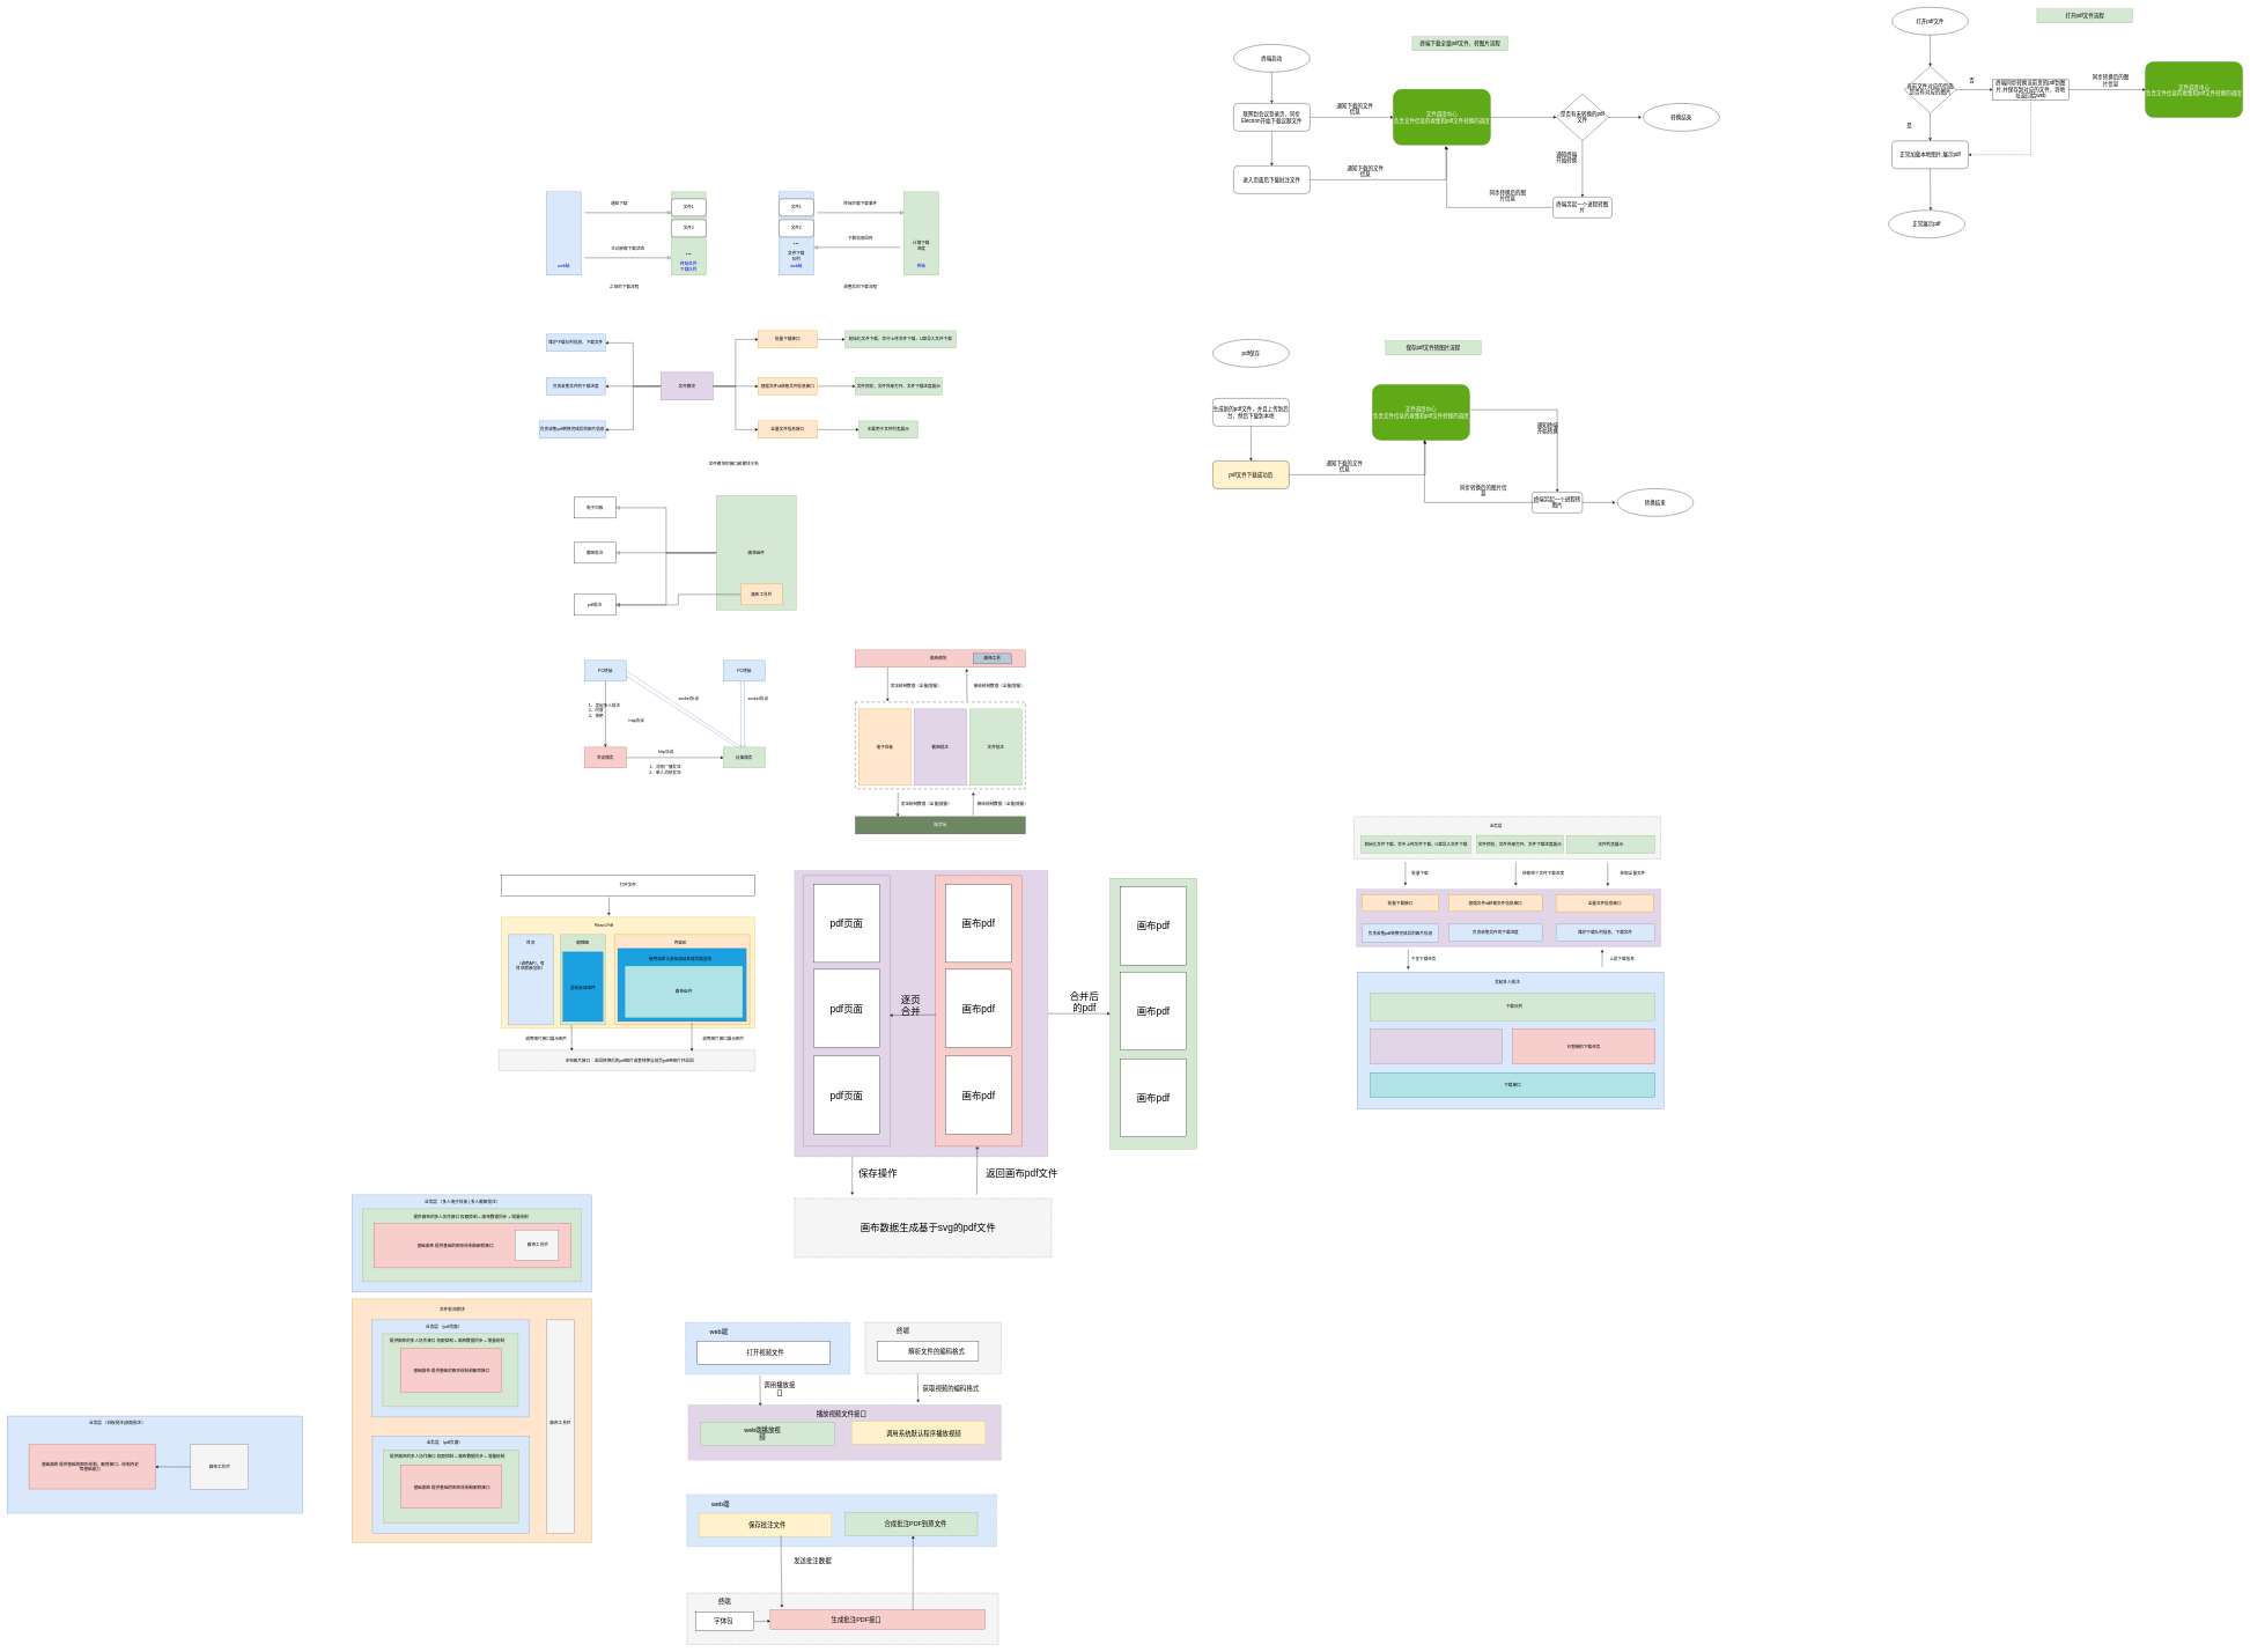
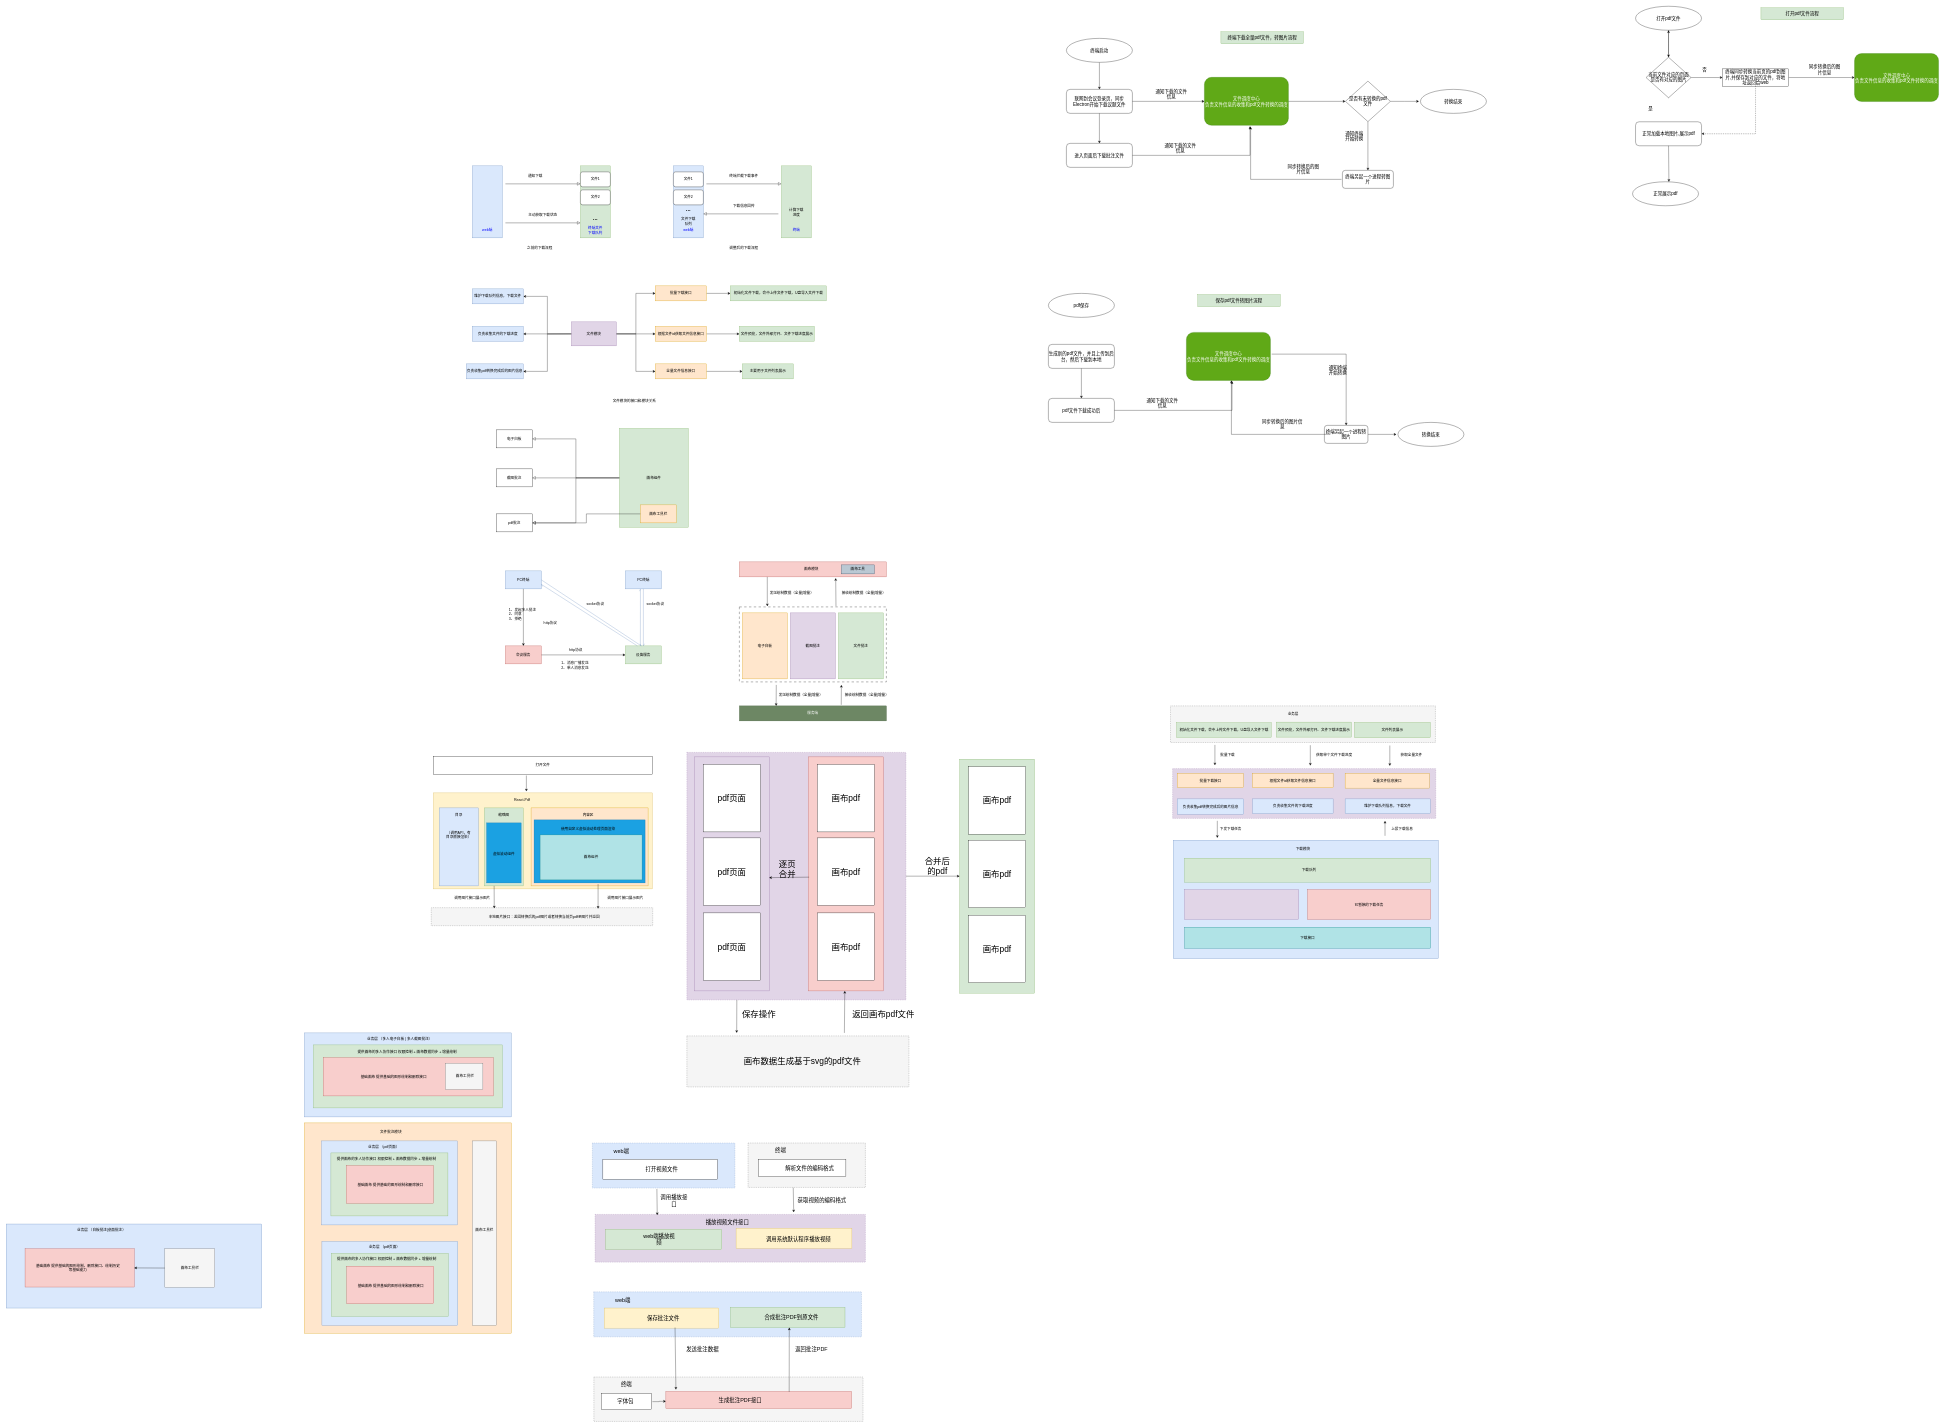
- <mxCell id="263" value="" style="endArrow=classic;html=1;rounded=0;entryX=0.5;entryY=0;entryDx=0;entryDy=0;exitX=0.5;exitY=1;exitDx=0;exitDy=0;fontSize=15;" parent="1" source="267" target="262" edge="1"><mxGeometry width="50" height="50" relative="1" as="geometry"><mxPoint x="5561" y="305" as="sourcePoint" /><mxPoint x="5921" y="275" as="targetPoint" /></mxGeometry></mxCell>
+ <mxCell id="263" value="" style="endArrow=classic;html=1;rounded=0;exitX=0.5;exitY=1;exitDx=0;exitDy=0;fontSize=15;" parent="1" source="267" target="259" edge="1"><mxGeometry width="50" height="50" relative="1" as="geometry"><mxPoint x="5561" y="305" as="sourcePoint" /><mxPoint x="5921" y="275" as="targetPoint" /></mxGeometry></mxCell>
- <mxCell id="248" value="pdf文件下载成功后" style="rounded=1;whiteSpace=wrap;html=1;fontSize=15;glass=0;strokeWidth=1;shadow=0;fillColor=#fff2cc;" parent="1" vertex="1"><mxGeometry x="3494" y="1327" width="220" height="80" as="geometry" /></mxCell>
+ <mxCell id="248" value="pdf文件下载成功后" style="rounded=1;whiteSpace=wrap;html=1;fontSize=15;glass=0;strokeWidth=1;shadow=0;" parent="1" vertex="1"><mxGeometry x="3494" y="1327" width="220" height="80" as="geometry" /></mxCell>
- <mxCell id="160" value="发起多人批注" style="text;html=1;strokeColor=none;fillColor=none;align=center;verticalAlign=middle;whiteSpace=wrap;rounded=0;" parent="1" vertex="1"><mxGeometry x="4143" y="2813.25" width="400" height="32.5" as="geometry" /></mxCell>
+ <mxCell id="160" value="下载模块" style="text;html=1;strokeColor=none;fillColor=none;align=center;verticalAlign=middle;whiteSpace=wrap;rounded=0;" parent="1" vertex="1"><mxGeometry x="4143" y="2813.25" width="400" height="32.5" as="geometry" /></mxCell>
+ <mxCell id="216" value="返回批注PDF" style="text;html=1;strokeColor=none;fillColor=none;align=center;verticalAlign=middle;whiteSpace=wrap;rounded=0;fontSize=18;" parent="1" vertex="1"><mxGeometry x="2612.5" y="4485" width="183" height="26" as="geometry" /></mxCell>
